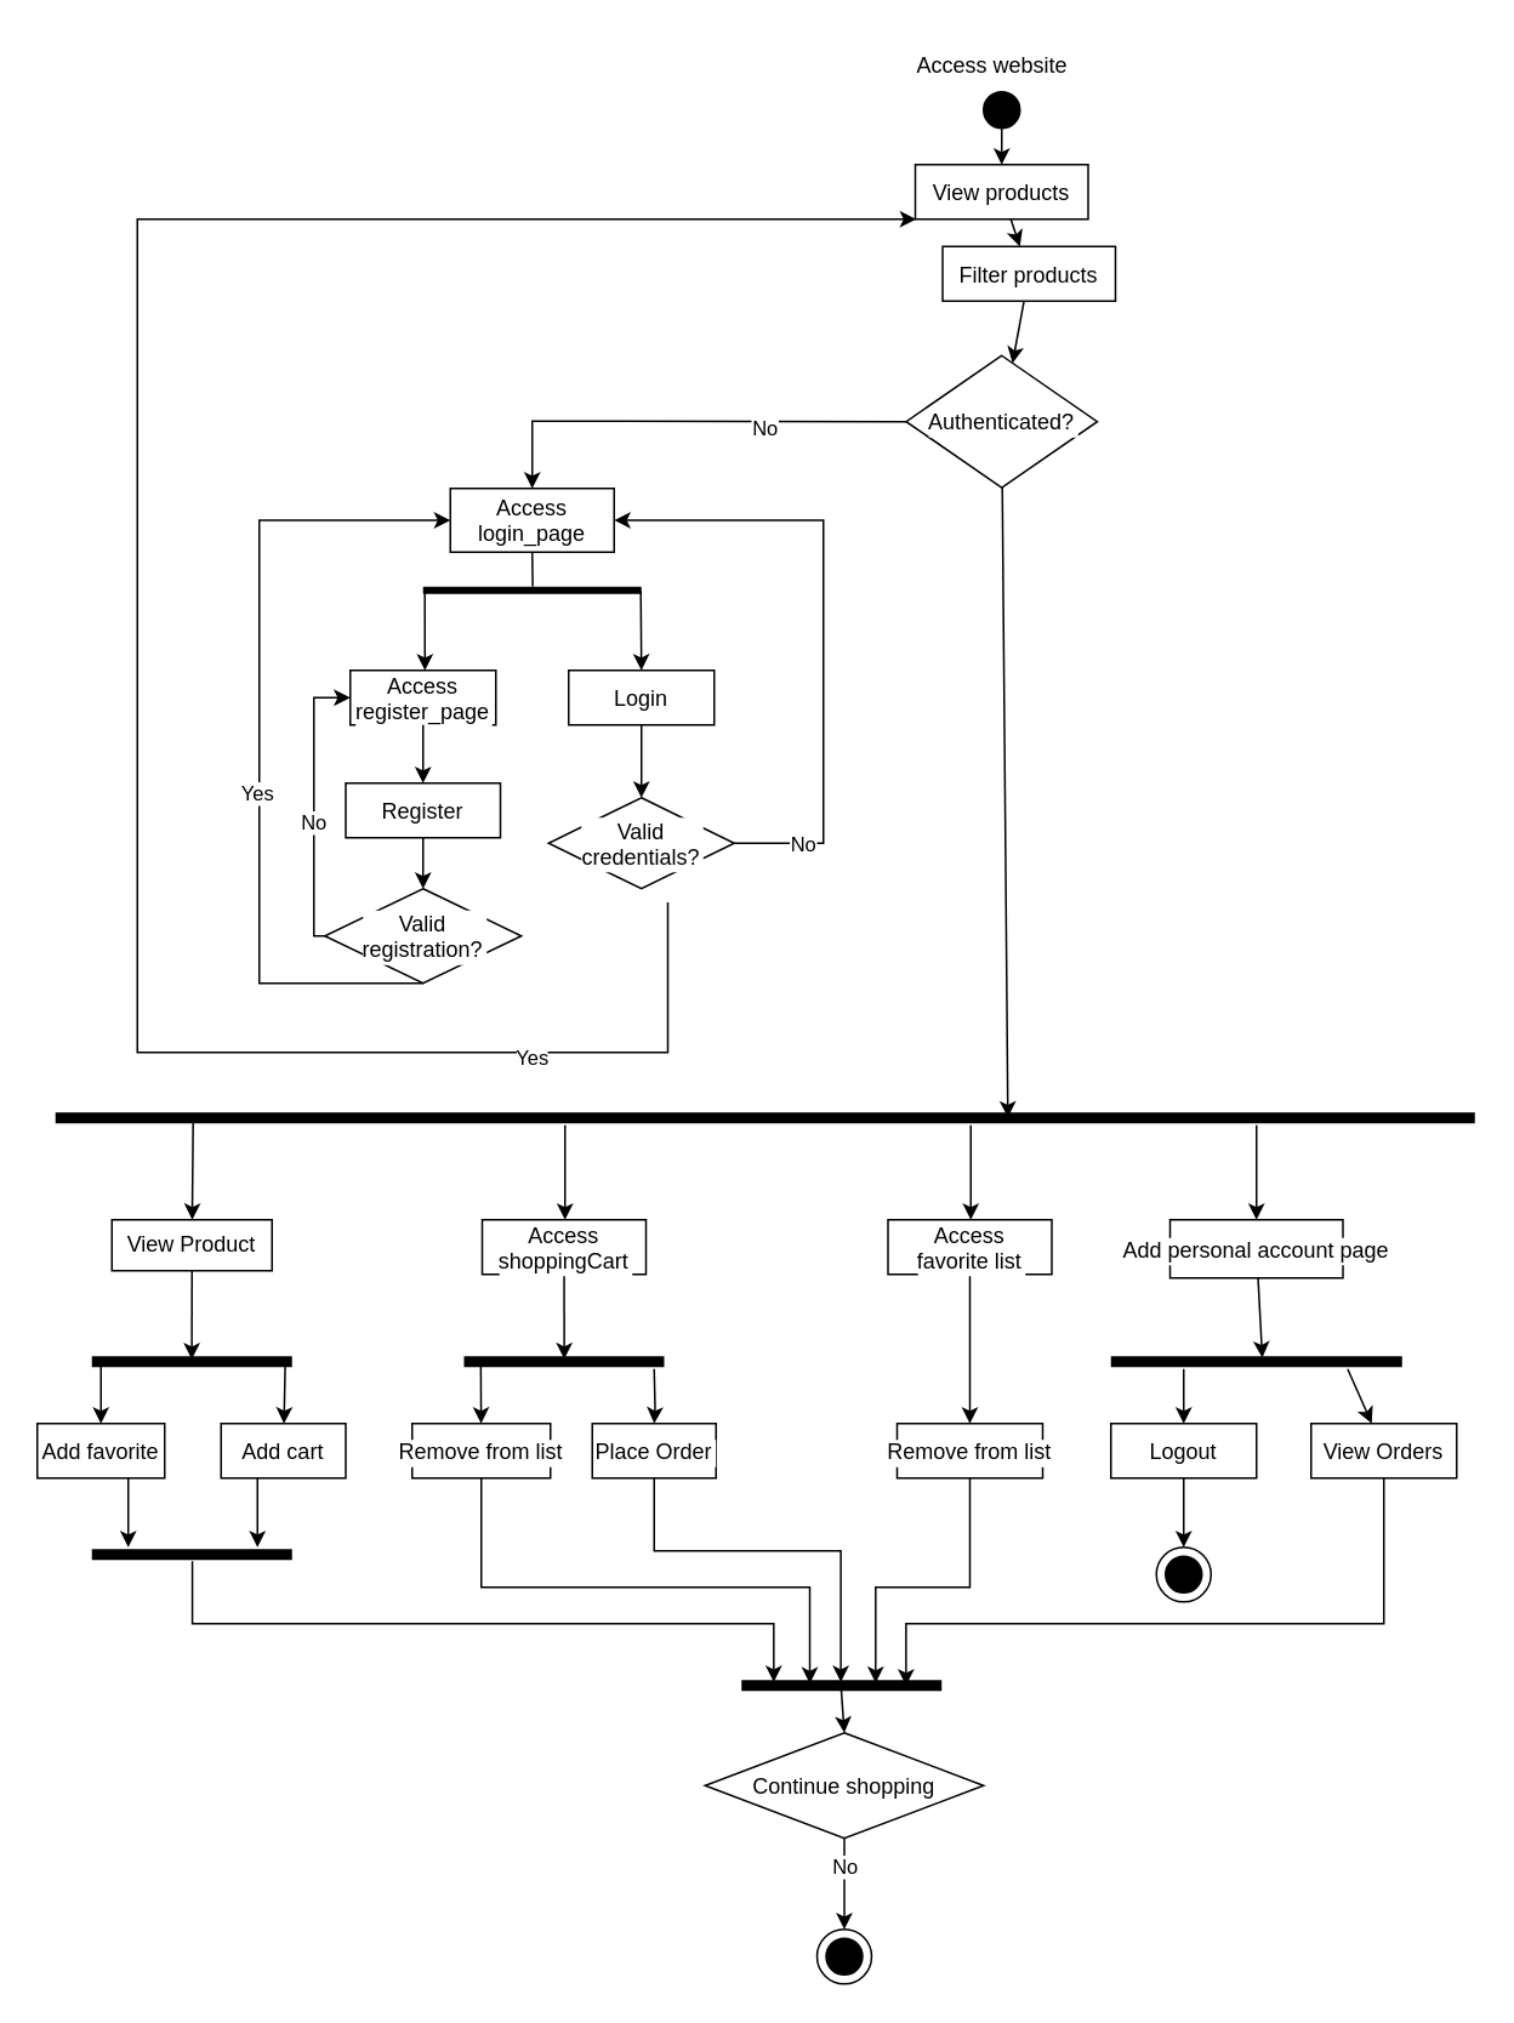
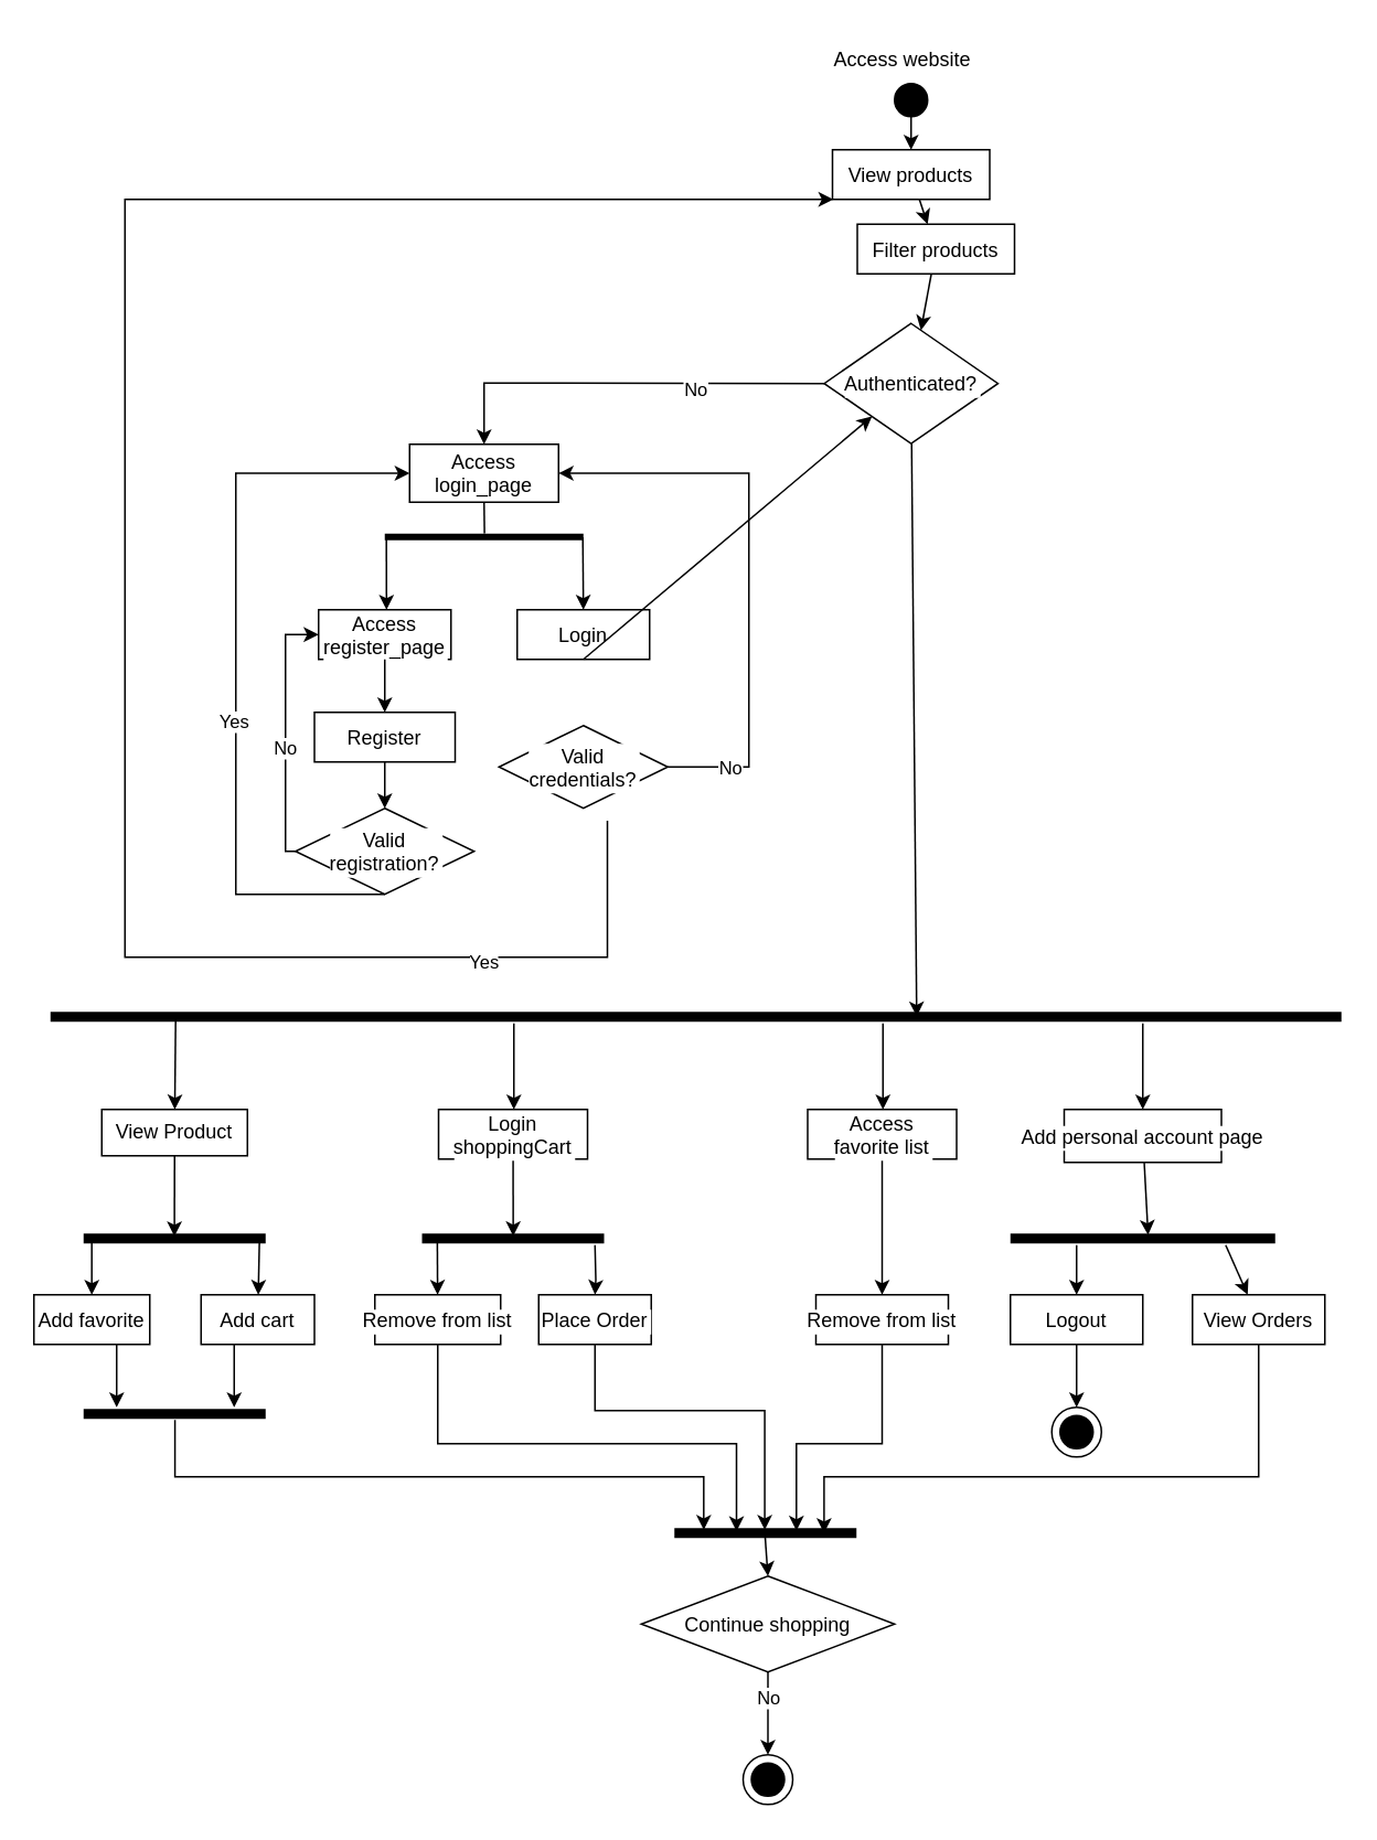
- <mxCell id="33" value="" style="endArrow=classic;rounded=0;elbow=vertical;exitX=0.5;exitY=1;exitDx=0;exitDy=0;entryX=0.5;entryY=0;entryDx=0;entryDy=0;labelBackgroundColor=default;fontColor=default;verticalAlign=middle;" parent="1" source="28" target="32" edge="1"><mxGeometry width="50" height="50" relative="1" as="geometry"><mxPoint x="82" y="438" as="sourcePoint" /><mxPoint x="132" y="388" as="targetPoint" /></mxGeometry></mxCell>
+ <mxCell id="33" value="" style="endArrow=classic;rounded=0;elbow=vertical;exitX=0.5;exitY=1;exitDx=0;exitDy=0;labelBackgroundColor=default;fontColor=default;verticalAlign=middle;" parent="1" source="28" target="45" edge="1"><mxGeometry width="50" height="50" relative="1" as="geometry"><mxPoint x="82" y="438" as="sourcePoint" /><mxPoint x="132" y="388" as="targetPoint" /></mxGeometry></mxCell>
- <mxCell id="13" value="Access&#10;shoppingCart" style="rounded=0;labelBackgroundColor=default;verticalAlign=middle;" parent="1" vertex="1"><mxGeometry x="264.5" y="670" width="90" height="30" as="geometry" /></mxCell>
+ <mxCell id="13" value="Login&#10;shoppingCart" style="rounded=0;labelBackgroundColor=default;verticalAlign=middle;" parent="1" vertex="1"><mxGeometry x="264.5" y="670" width="90" height="30" as="geometry" /></mxCell>
